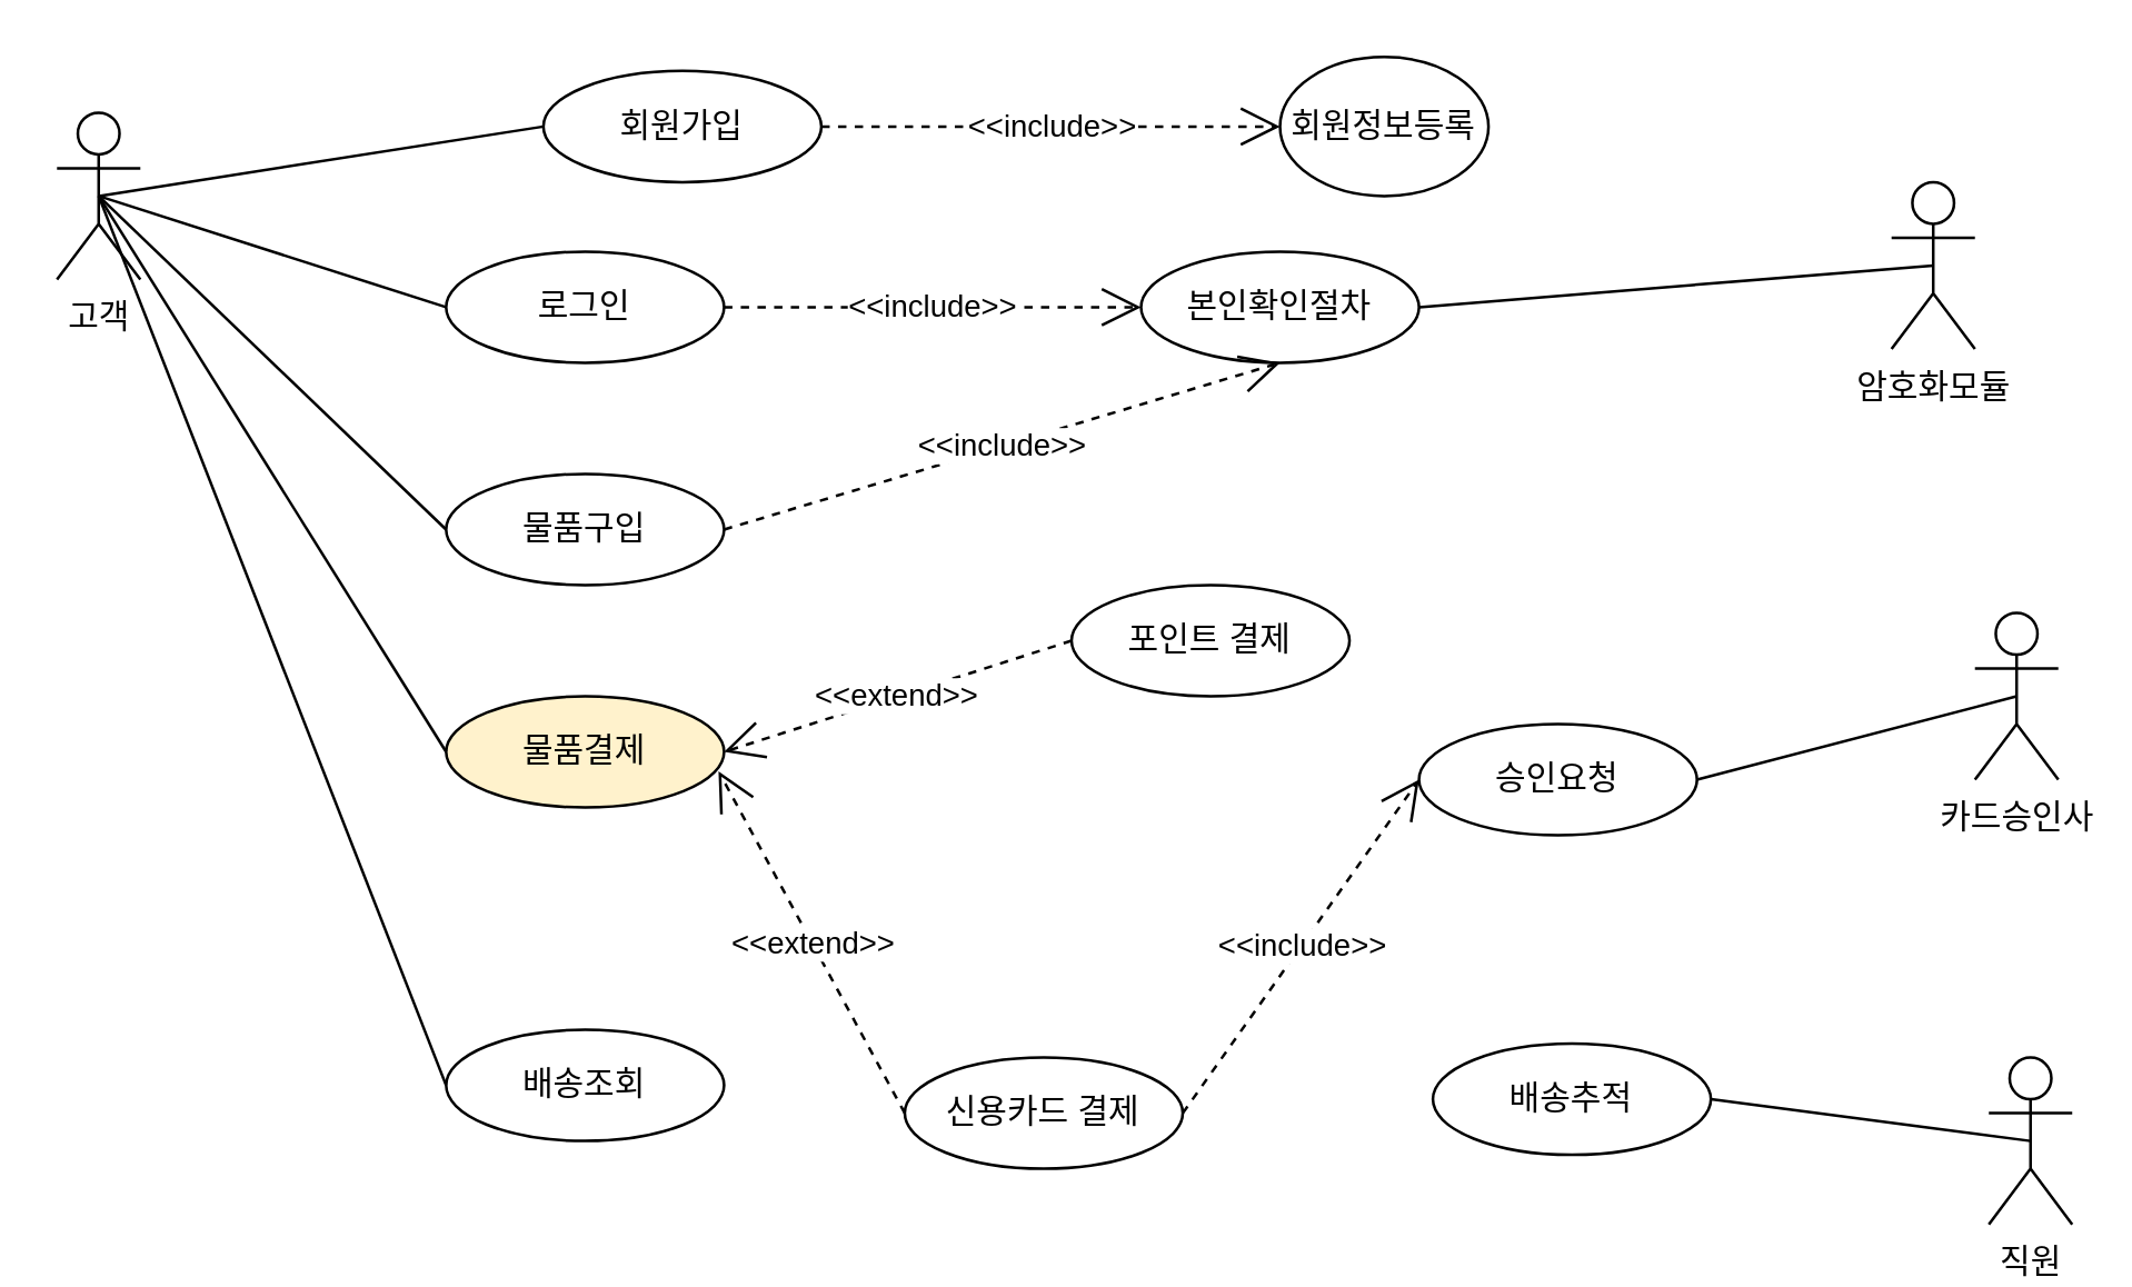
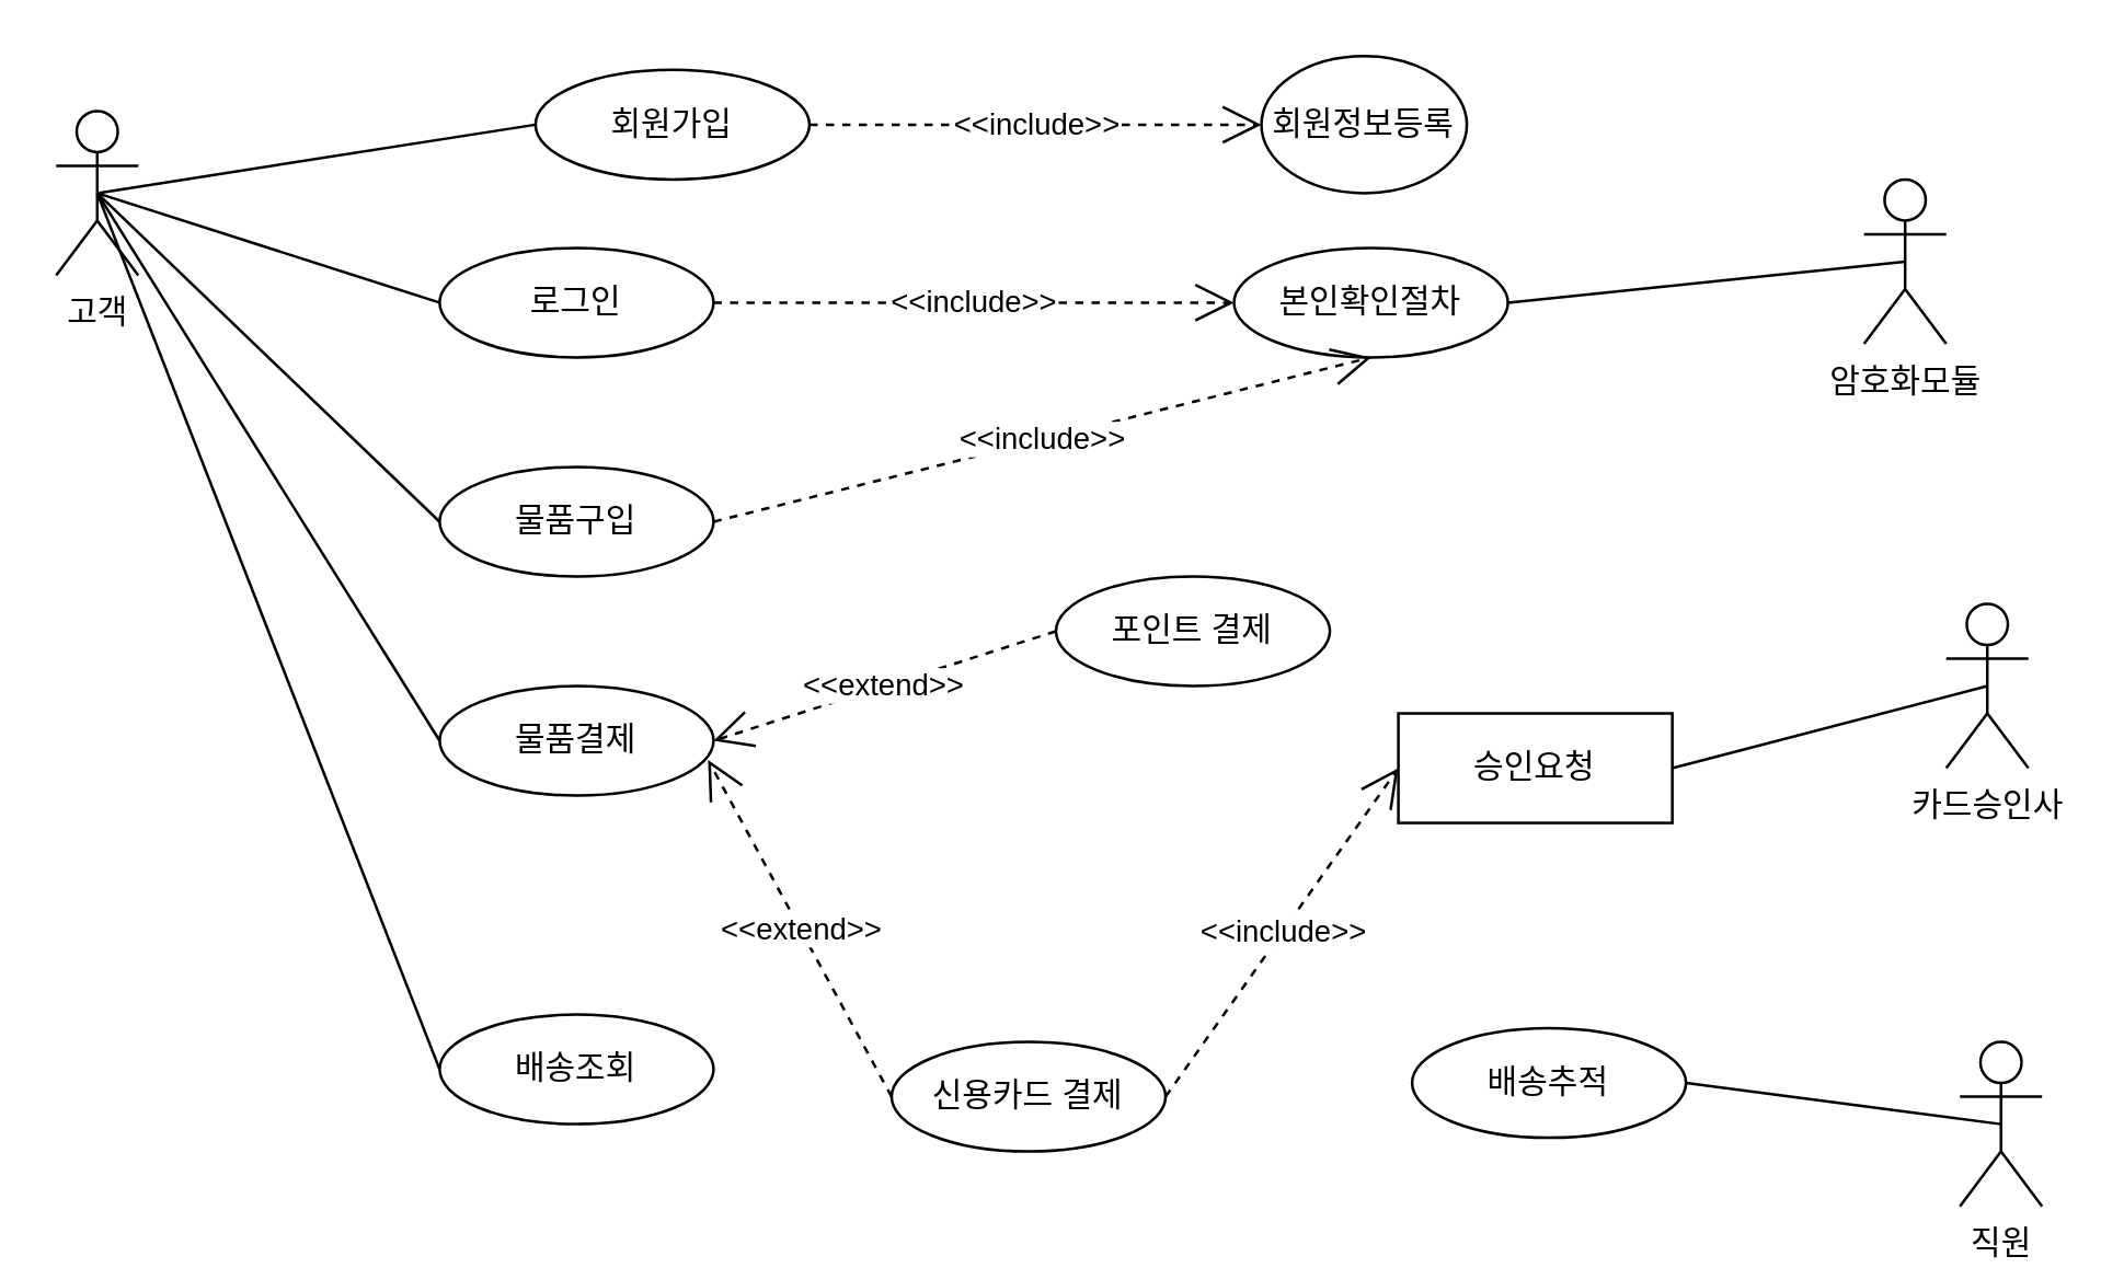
- <mxCell id="6" value="본인확인절차" style="ellipse;whiteSpace=wrap;html=1;" vertex="1" parent="1"><mxGeometry x="410" y="90" width="100" height="40" as="geometry" /></mxCell>
+ <mxCell id="6" value="본인확인절차" style="ellipse;whiteSpace=wrap;html=1;" vertex="1" parent="1"><mxGeometry x="450" y="90" width="100" height="40" as="geometry" /></mxCell>
- <mxCell id="12" value="물품결제" style="ellipse;whiteSpace=wrap;html=1;fillColor=#fff2cc;" vertex="1" parent="1"><mxGeometry x="160" y="250" width="100" height="40" as="geometry" /></mxCell>
+ <mxCell id="12" value="물품결제" style="ellipse;whiteSpace=wrap;html=1;" vertex="1" parent="1"><mxGeometry x="160" y="250" width="100" height="40" as="geometry" /></mxCell>
- <mxCell id="17" value="승인요청" style="ellipse;whiteSpace=wrap;html=1;" vertex="1" parent="1"><mxGeometry x="510" y="260" width="100" height="40" as="geometry" /></mxCell>
+ <mxCell id="17" value="승인요청" style="whiteSpace=wrap;html=1;rounded=0;" vertex="1" parent="1"><mxGeometry x="510" y="260" width="100" height="40" as="geometry" /></mxCell>
